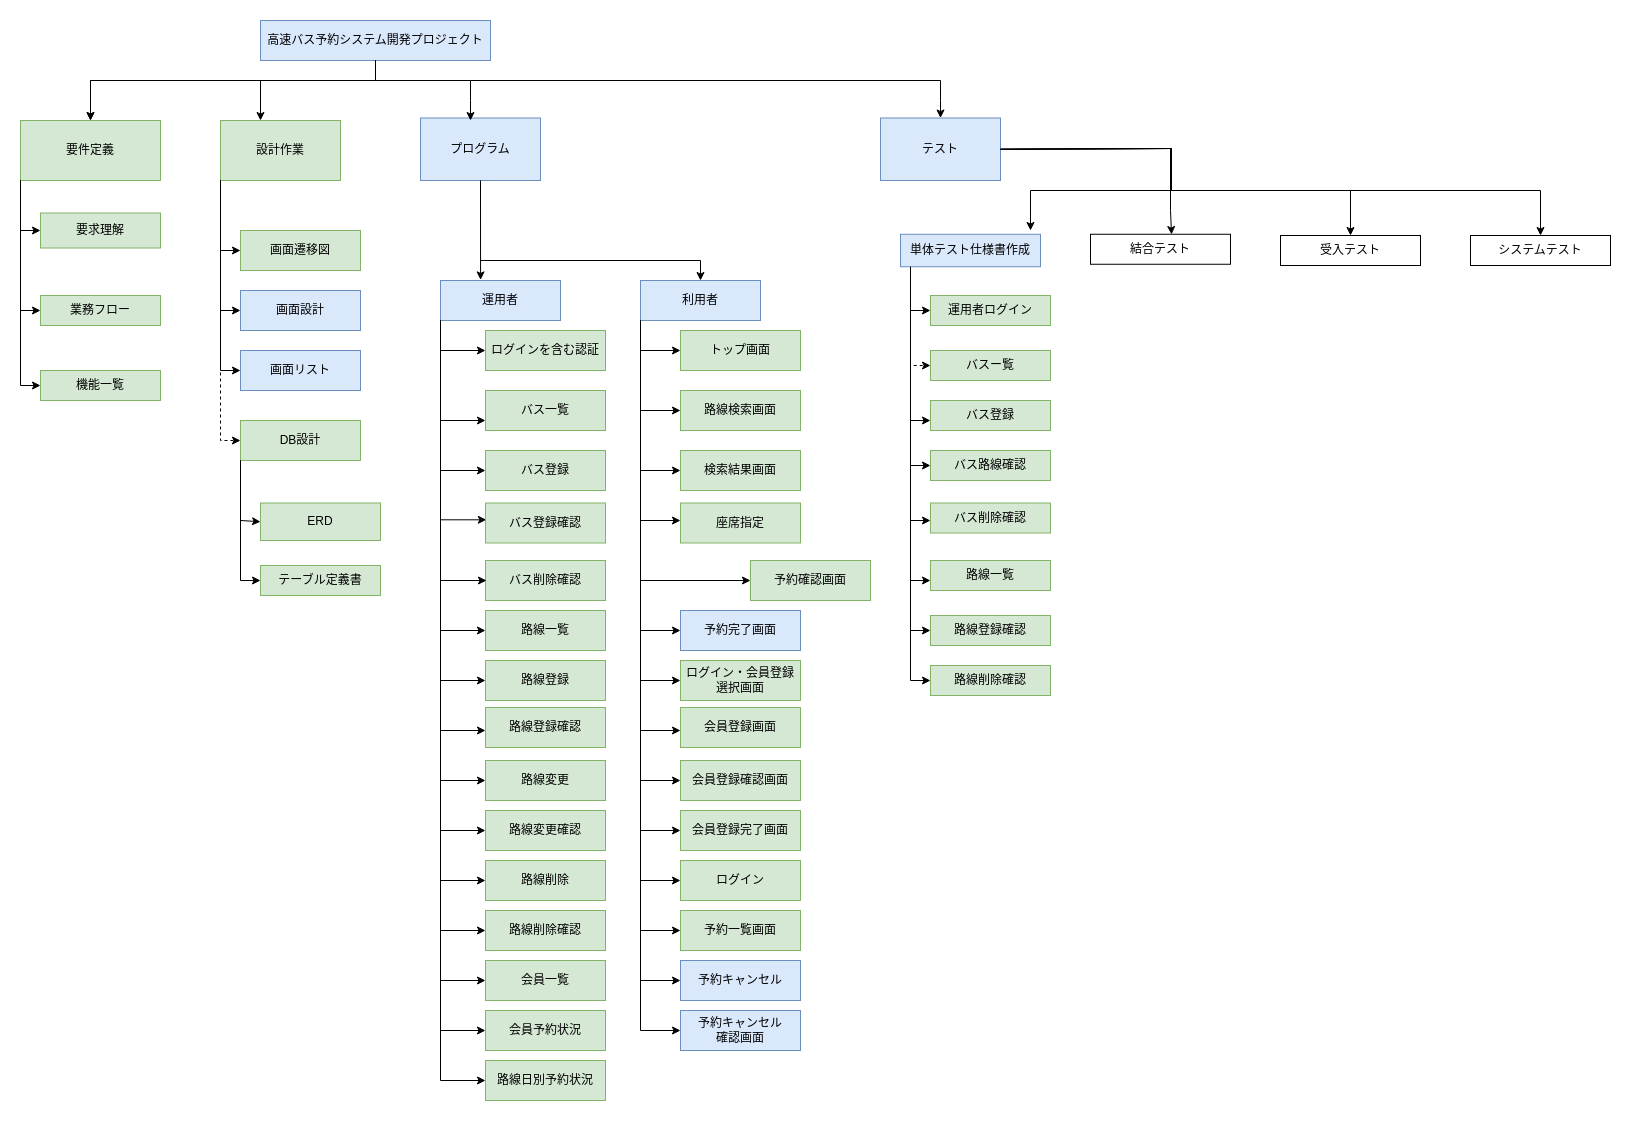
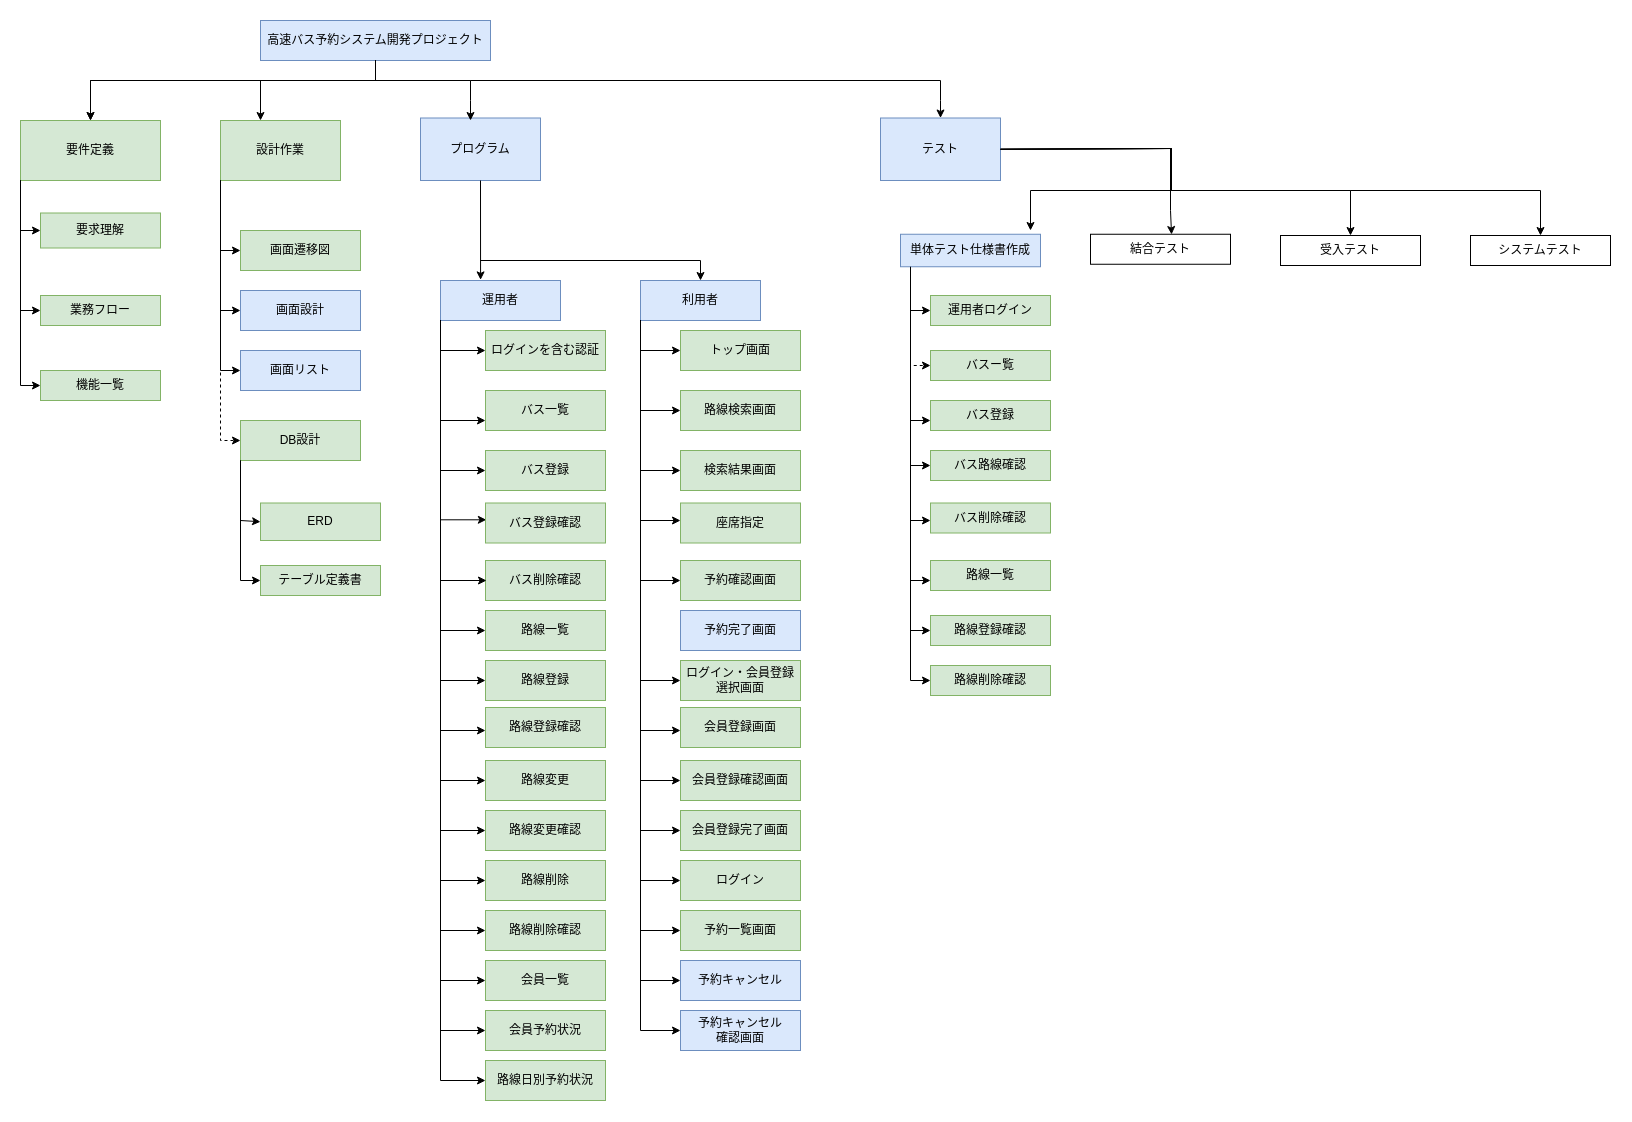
- <mxCell id="67" value="予約確認画面" style="rounded=0;whiteSpace=wrap;html=1;fillColor=#d5e8d4;strokeColor=#82b366;" parent="1" vertex="1"><mxGeometry x="750" y="560" width="120" height="40" as="geometry" /></mxCell>
+ <mxCell id="67" value="予約確認画面" style="rounded=0;whiteSpace=wrap;html=1;fillColor=#d5e8d4;strokeColor=#82b366;" parent="1" vertex="1"><mxGeometry x="680" y="560" width="120" height="40" as="geometry" /></mxCell>
- <mxCell id="82" value="" style="endArrow=classic;html=1;rounded=0;exitX=0;exitY=1;exitDx=0;exitDy=0;entryX=0;entryY=0.5;entryDx=0;entryDy=0;" parent="1" source="58" target="68" edge="1"><mxGeometry width="50" height="50" relative="1" as="geometry"><mxPoint x="640" y="320" as="sourcePoint" /><mxPoint x="680" y="580" as="targetPoint" /><Array as="points"><mxPoint x="640" y="350" /><mxPoint x="640" y="410" /><mxPoint x="640" y="520" /><mxPoint x="640" y="580" /><mxPoint x="640" y="630" /></Array></mxGeometry></mxCell>
